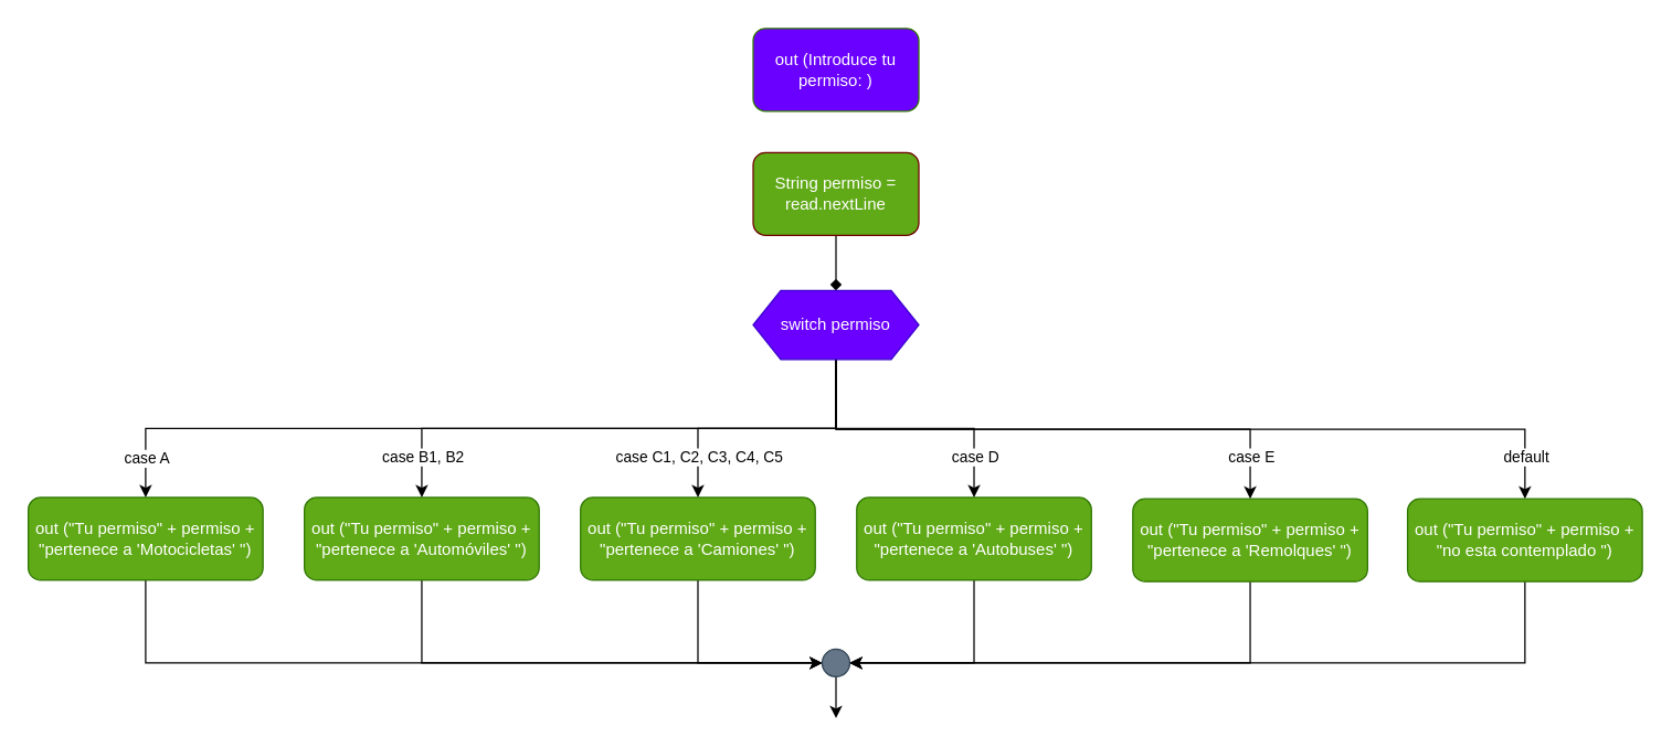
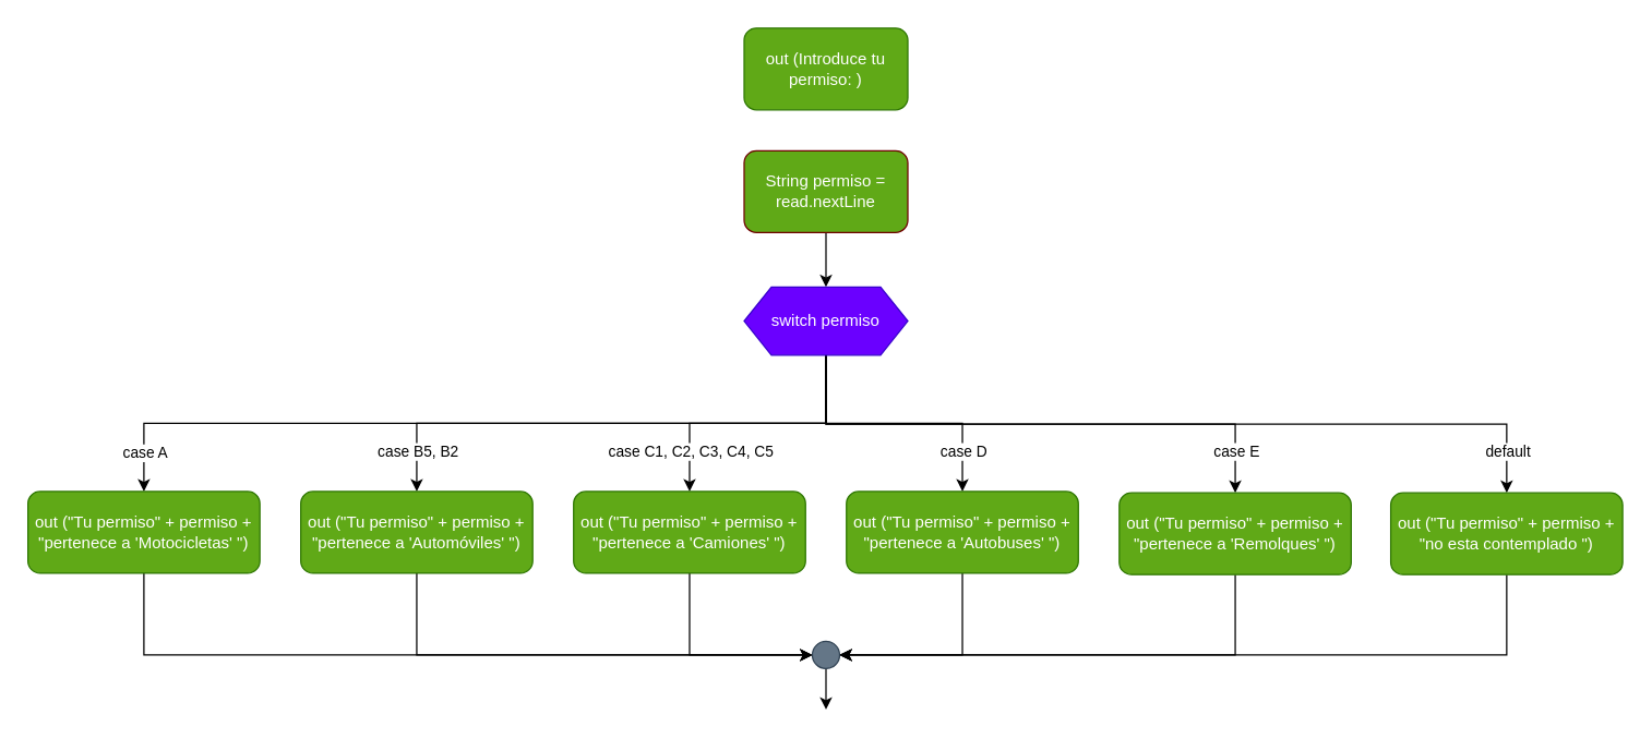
- <mxCell id="2" value="out (Introduce tu permiso: )" style="rounded=1;whiteSpace=wrap;html=1;fillColor=#6a00ff;fontColor=#ffffff;strokeColor=#2D7600;" vertex="1" parent="1"><mxGeometry x="545" y="20" width="120" height="60" as="geometry" /></mxCell>
+ <mxCell id="2" value="out (Introduce tu permiso: )" style="rounded=1;whiteSpace=wrap;html=1;fillColor=#60a917;fontColor=#ffffff;strokeColor=#2D7600;" vertex="1" parent="1"><mxGeometry x="545" y="20" width="120" height="60" as="geometry" /></mxCell>
- <mxCell id="3" style="edgeStyle=orthogonalEdgeStyle;rounded=0;orthogonalLoop=1;jettySize=auto;html=1;exitX=0.5;exitY=1;exitDx=0;exitDy=0;entryX=0.5;entryY=0;entryDx=0;entryDy=0;endArrow=diamond;" edge="1" parent="1" source="4" target="12"><mxGeometry relative="1" as="geometry" /></mxCell>
+ <mxCell id="3" style="edgeStyle=orthogonalEdgeStyle;rounded=0;orthogonalLoop=1;jettySize=auto;html=1;exitX=0.5;exitY=1;exitDx=0;exitDy=0;entryX=0.5;entryY=0;entryDx=0;entryDy=0;" edge="1" parent="1" source="4" target="12"><mxGeometry relative="1" as="geometry" /></mxCell>
- <mxCell id="26" value="case B1, B2" style="edgeLabel;html=1;align=center;verticalAlign=middle;resizable=0;points=[];" vertex="1" connectable="0" parent="1"><mxGeometry x="305" y="330.004" as="geometry" /></mxCell>
+ <mxCell id="26" value="case B5, B2" style="edgeLabel;html=1;align=center;verticalAlign=middle;resizable=0;points=[];" vertex="1" connectable="0" parent="1"><mxGeometry x="305" y="330.004" as="geometry" /></mxCell>
